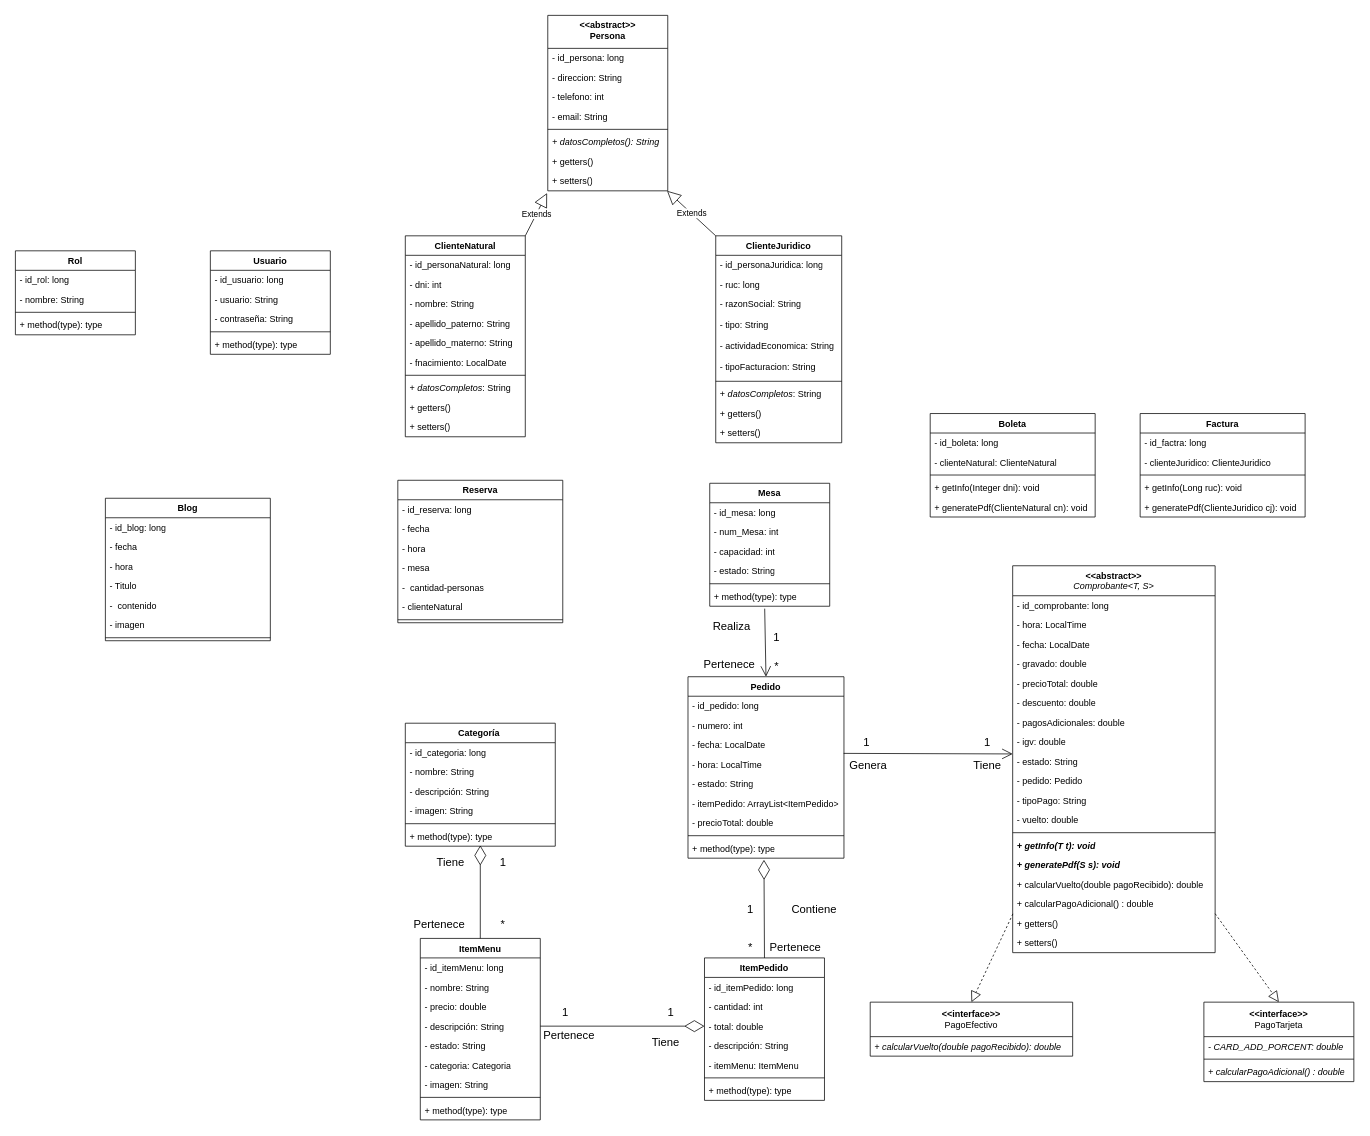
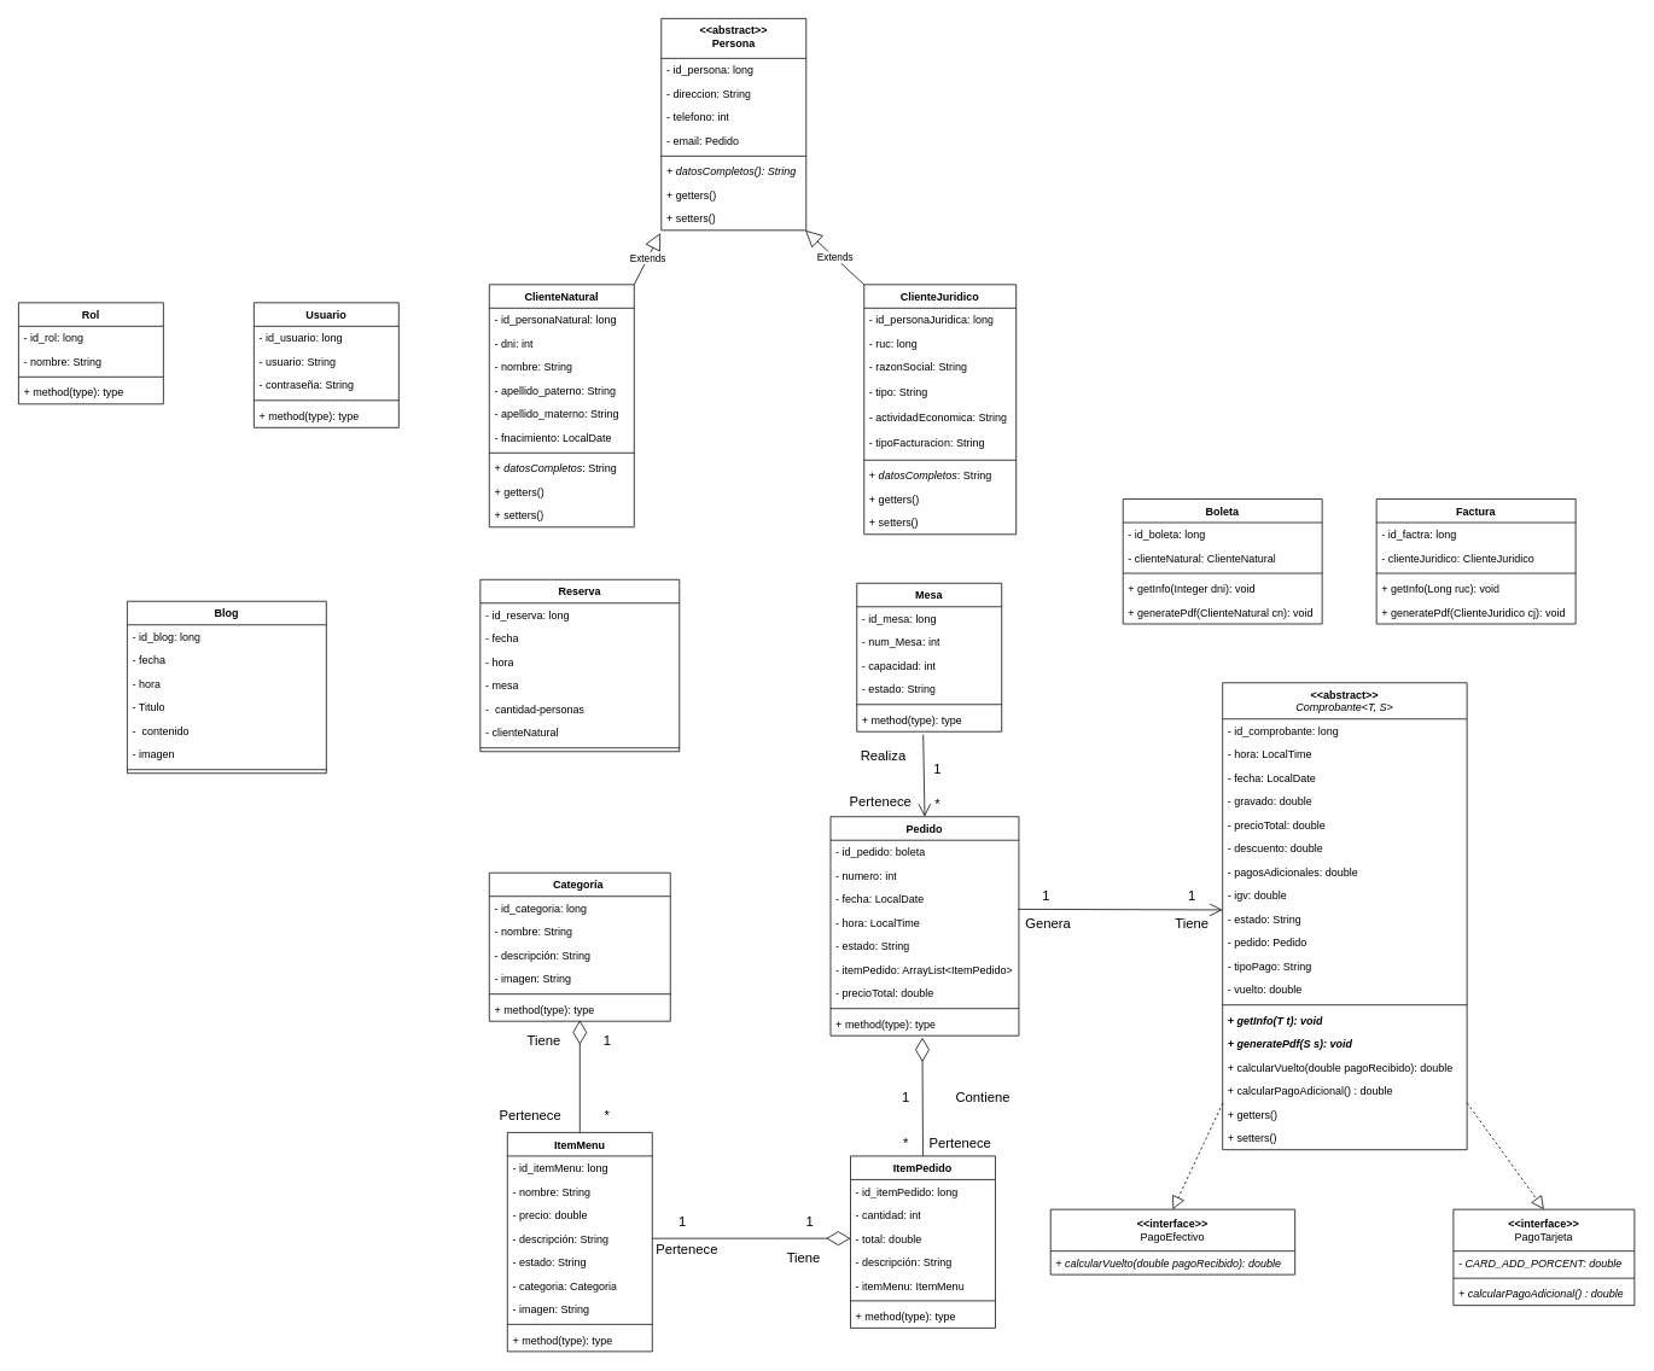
- <mxCell id="72" value="- email: String" style="text;strokeColor=none;fillColor=none;align=left;verticalAlign=top;spacingLeft=4;spacingRight=4;overflow=hidden;rotatable=0;points=[[0,0.5],[1,0.5]];portConstraint=eastwest;whiteSpace=wrap;html=1;" parent="68" vertex="1"><mxGeometry y="122" width="160" height="26" as="geometry" /></mxCell>
+ <mxCell id="72" value="- email: Pedido" style="text;strokeColor=none;fillColor=none;align=left;verticalAlign=top;spacingLeft=4;spacingRight=4;overflow=hidden;rotatable=0;points=[[0,0.5],[1,0.5]];portConstraint=eastwest;whiteSpace=wrap;html=1;" parent="68" vertex="1"><mxGeometry y="122" width="160" height="26" as="geometry" /></mxCell>
- <mxCell id="37" value="- id_pedido: long" style="text;strokeColor=none;fillColor=none;align=left;verticalAlign=top;spacingLeft=4;spacingRight=4;overflow=hidden;rotatable=0;points=[[0,0.5],[1,0.5]];portConstraint=eastwest;whiteSpace=wrap;html=1;" parent="36" vertex="1"><mxGeometry y="26" width="208" height="26" as="geometry" /></mxCell>
+ <mxCell id="37" value="- id_pedido: boleta" style="text;strokeColor=none;fillColor=none;align=left;verticalAlign=top;spacingLeft=4;spacingRight=4;overflow=hidden;rotatable=0;points=[[0,0.5],[1,0.5]];portConstraint=eastwest;whiteSpace=wrap;html=1;" parent="36" vertex="1"><mxGeometry y="26" width="208" height="26" as="geometry" /></mxCell>
